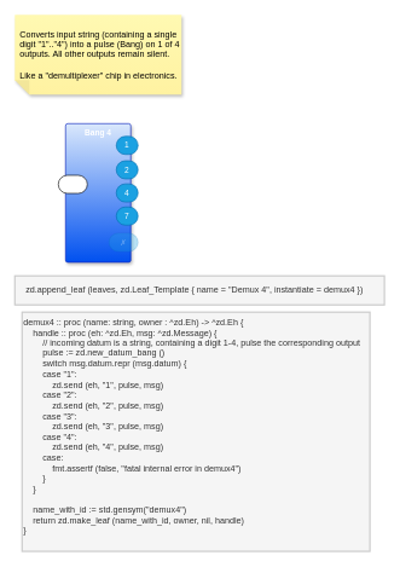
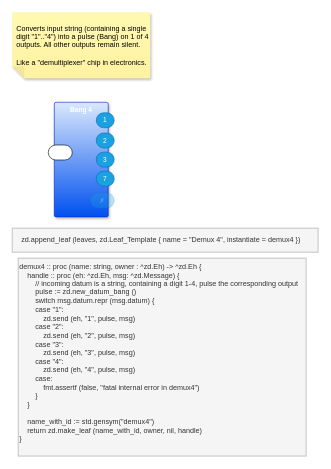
- <mxCell id="7" value="4" style="rounded=1;whiteSpace=wrap;html=1;sketch=0;points=[[0,0.5,0,0,0],[1,0.5,0,0,0]];fillColor=#1ba1e2;fontColor=#ffffff;strokeColor=#006EAF;arcSize=50;fontFamily=Helvetica;fontSize=11;" vertex="1" parent="2"><mxGeometry x="70" y="83.13" width="30" height="25" as="geometry" /></mxCell>
+ <mxCell id="7" value="3" style="rounded=1;whiteSpace=wrap;html=1;sketch=0;points=[[0,0.5,0,0,0],[1,0.5,0,0,0]];fillColor=#1ba1e2;fontColor=#ffffff;strokeColor=#006EAF;arcSize=50;fontFamily=Helvetica;fontSize=11;" vertex="1" parent="2"><mxGeometry x="70" y="83.13" width="30" height="25" as="geometry" /></mxCell>
